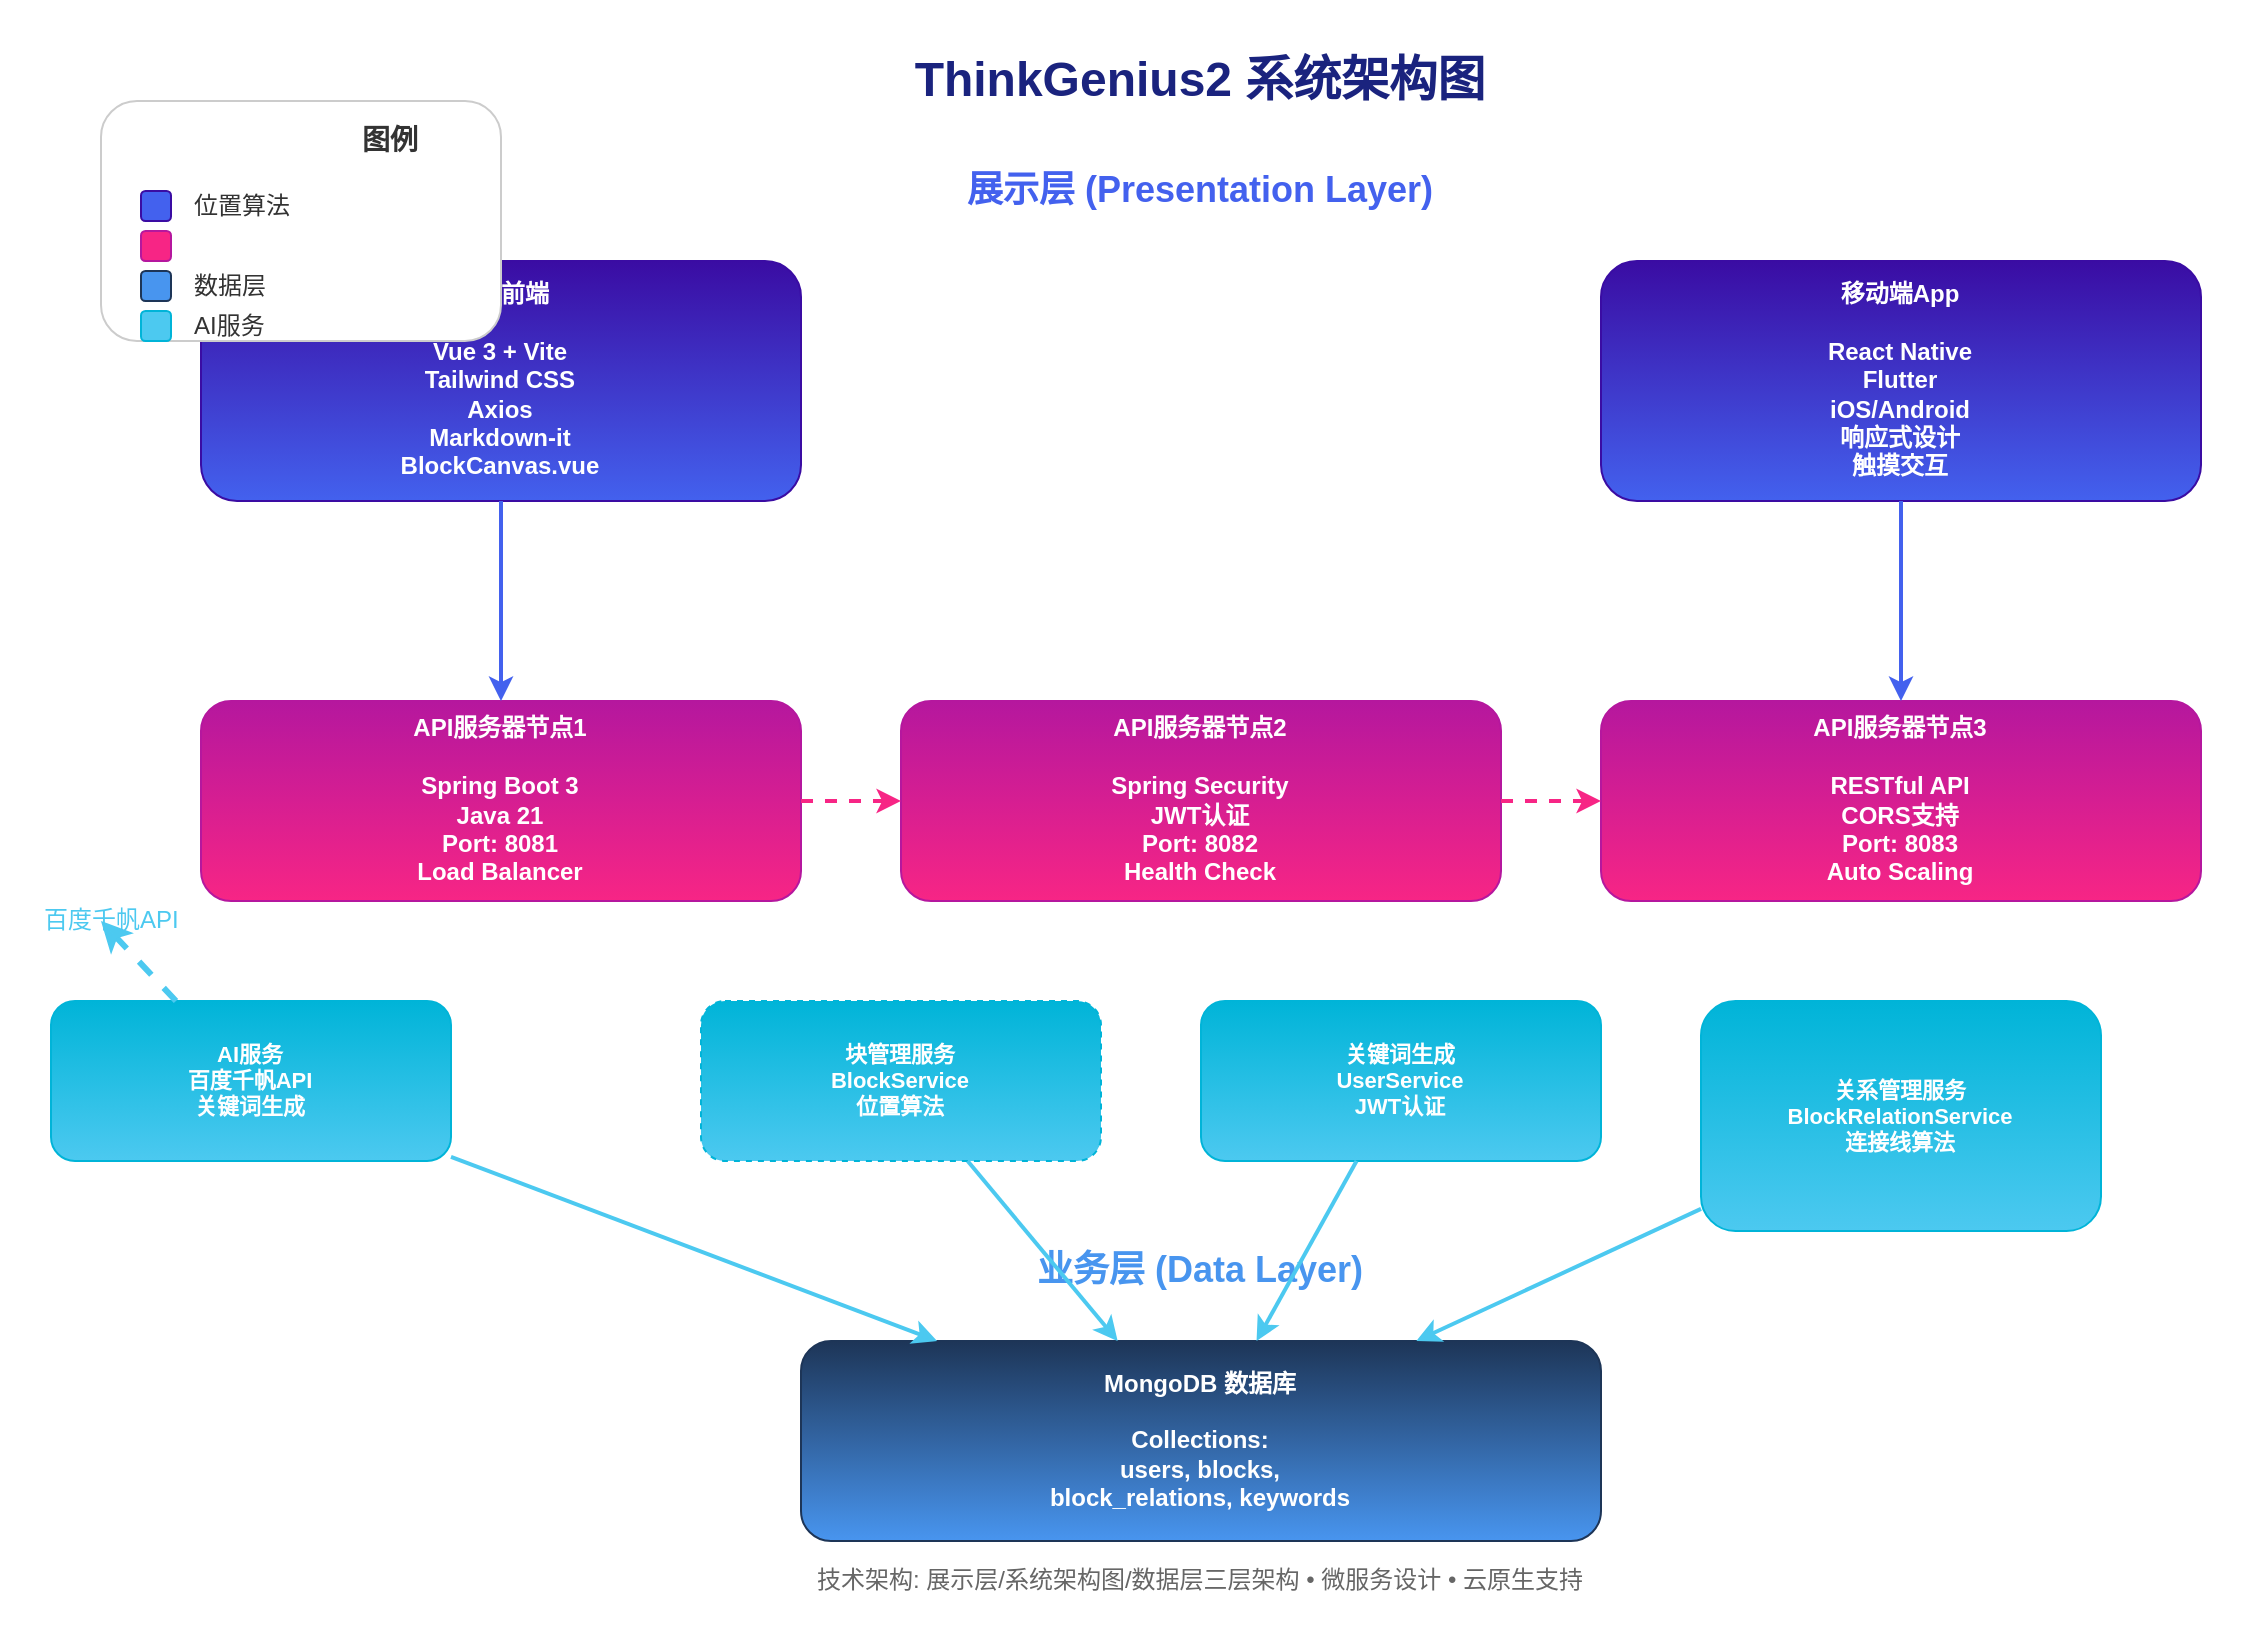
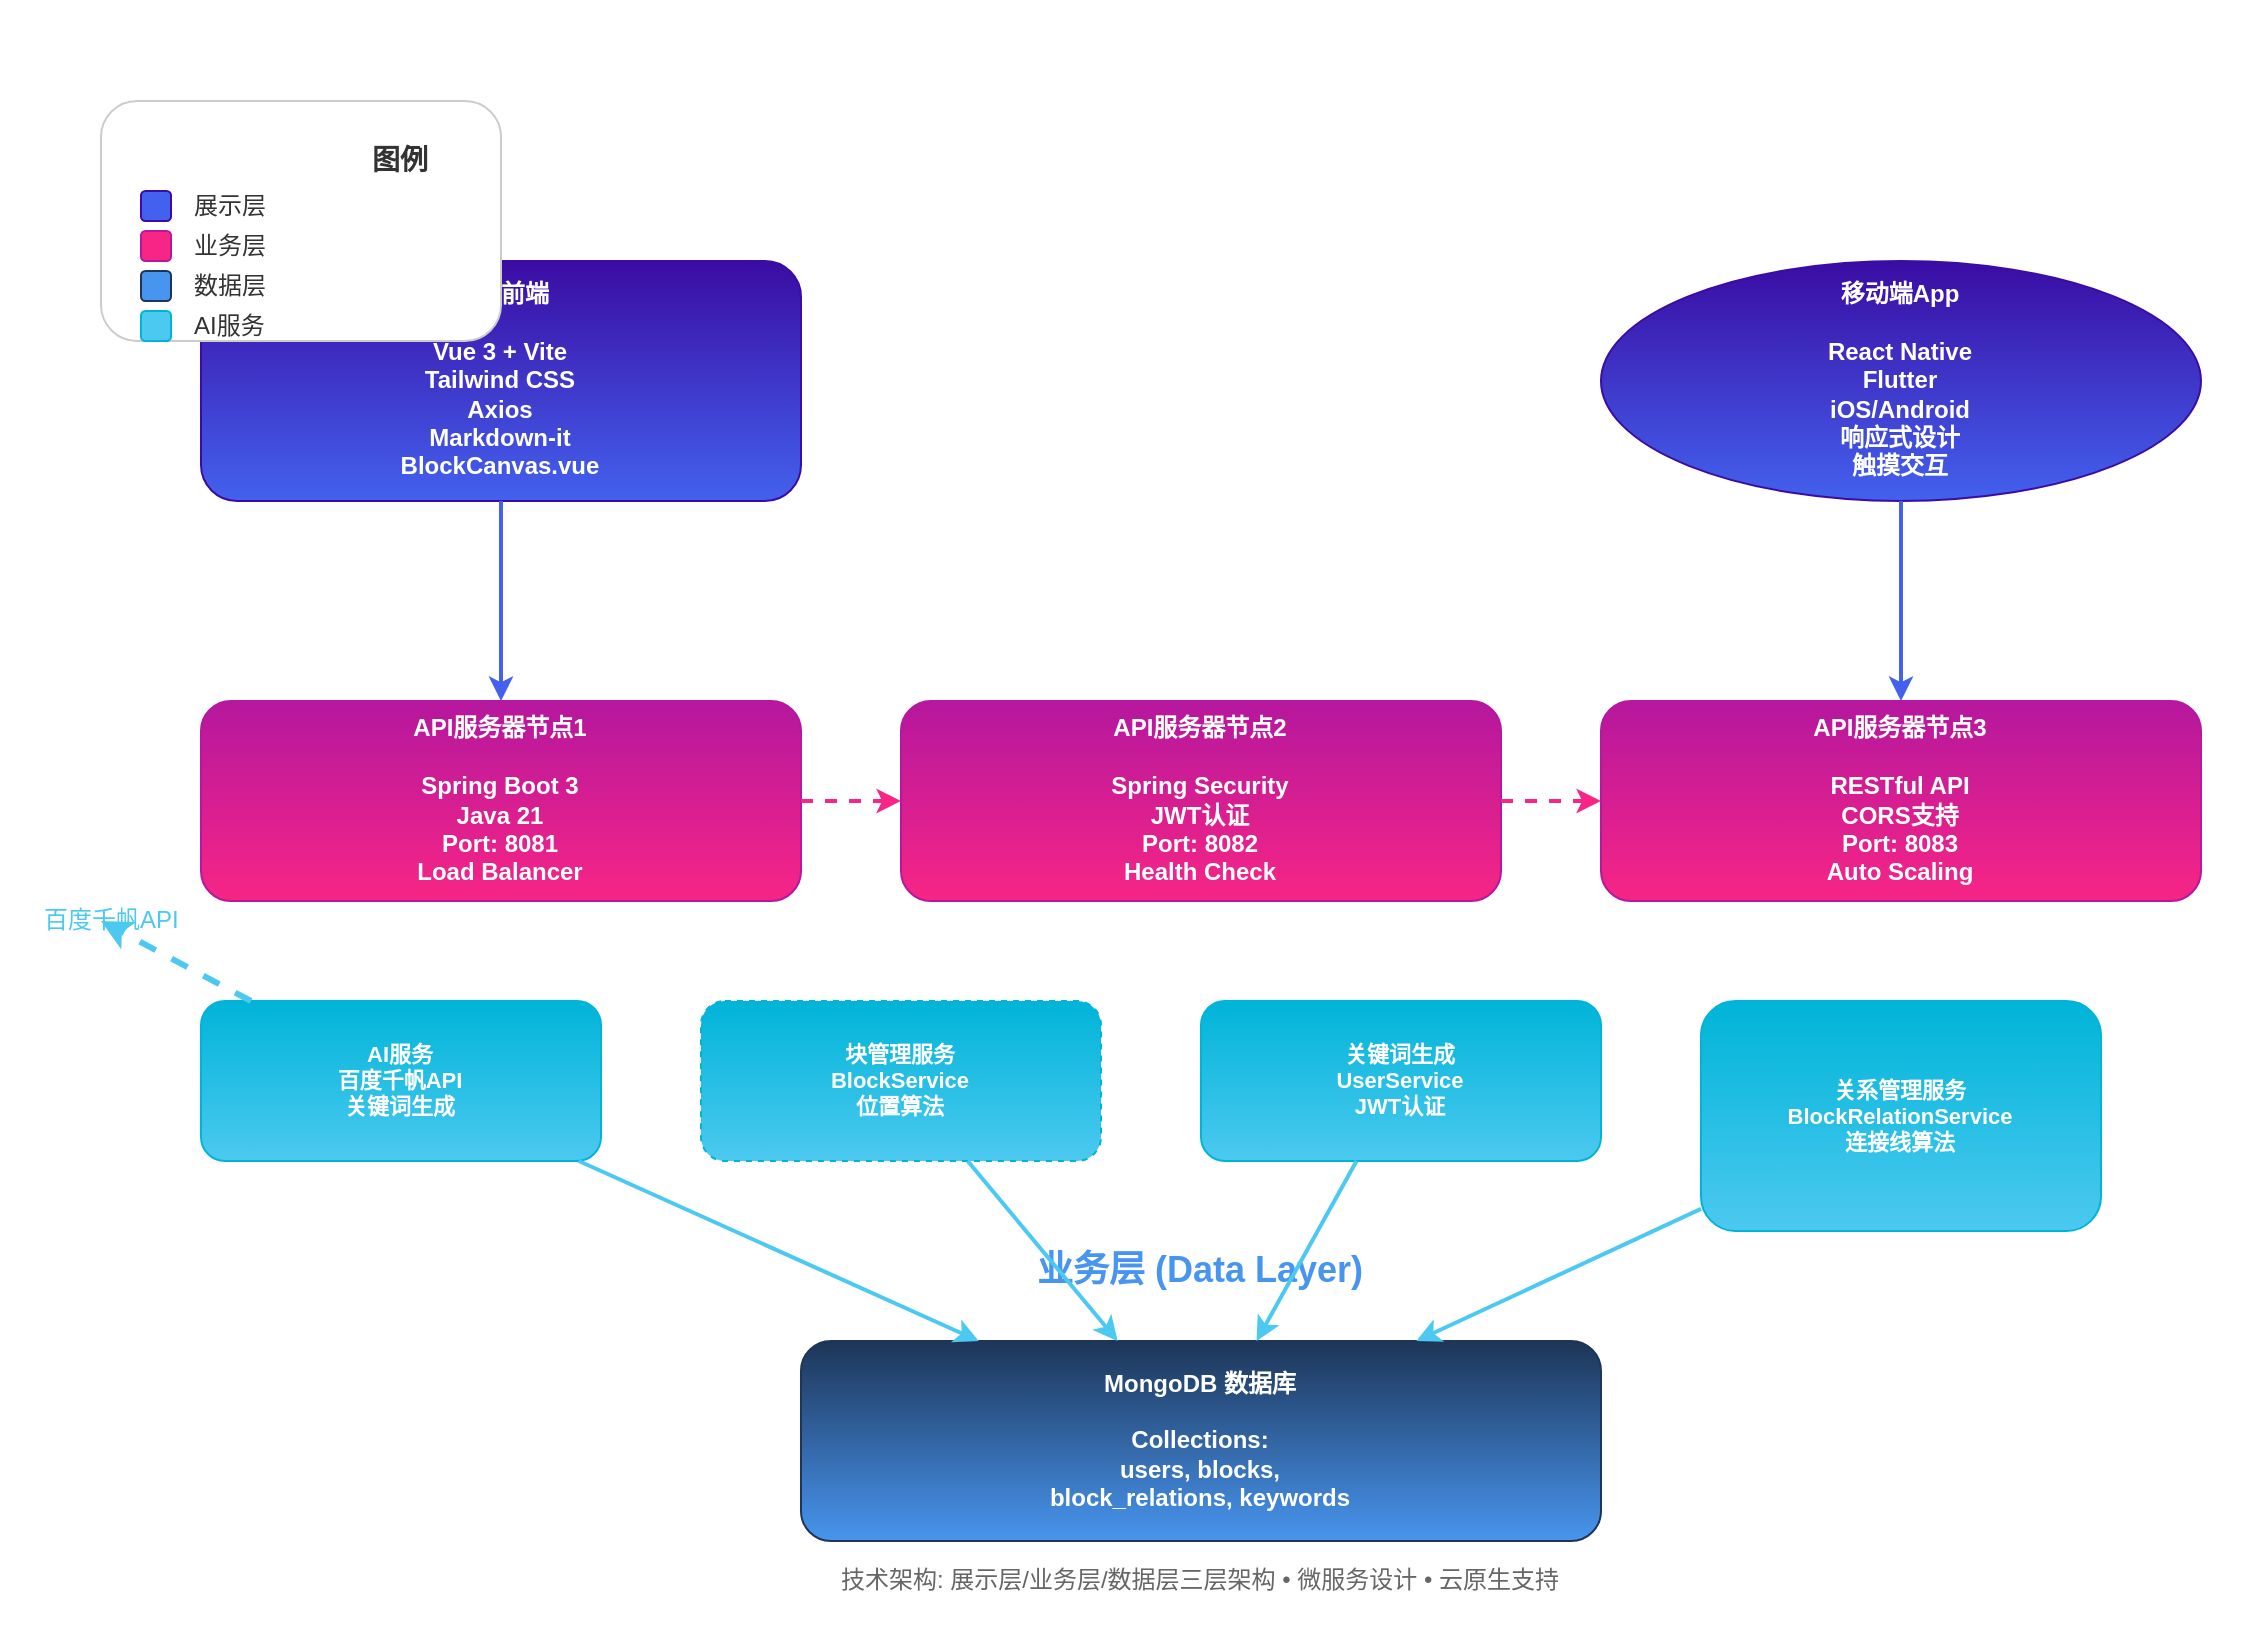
- <mxCell id="2" value="ThinkGenius2 系统架构图" style="text;html=1;strokeColor=none;fillColor=none;align=center;verticalAlign=middle;whiteSpace=wrap;rounded=0;fontSize=24;fontStyle=1;fontColor=#1a237e;" vertex="1" parent="1"><mxGeometry x="400" y="20" width="400" height="40" as="geometry" /></mxCell>
- <mxCell id="26" value="图例" style="text;html=1;strokeColor=none;fillColor=none;align=center;verticalAlign=middle;whiteSpace=wrap;rounded=0;fontSize=14;fontStyle=1;fontColor=#333333;" vertex="1" parent="1"><mxGeometry x="145" y="60" width="100" height="20" as="geometry" /></mxCell>
+ <mxCell id="26" value="图例" style="text;html=1;strokeColor=none;fillColor=none;align=center;verticalAlign=middle;whiteSpace=wrap;rounded=0;fontSize=14;fontStyle=1;fontColor=#333333;" vertex="1" parent="1"><mxGeometry x="150" y="70" width="100" height="20" as="geometry" /></mxCell>
- <mxCell id="3" value="展示层 (Presentation Layer)" style="text;html=1;strokeColor=none;fillColor=none;align=center;verticalAlign=middle;whiteSpace=wrap;rounded=0;fontSize=18;fontStyle=1;fontColor=#4361ee;" vertex="1" parent="1"><mxGeometry x="450" y="80" width="300" height="30" as="geometry" /></mxCell>
- <mxCell id="28" value="位置算法" style="text;html=1;strokeColor=none;fillColor=none;align=left;verticalAlign=middle;whiteSpace=wrap;rounded=0;fontSize=12;fontColor=#333333;" vertex="1" parent="1"><mxGeometry x="95" y="95" width="60" height="15" as="geometry" /></mxCell>
+ <mxCell id="28" value="展示层" style="text;html=1;strokeColor=none;fillColor=none;align=left;verticalAlign=middle;whiteSpace=wrap;rounded=0;fontSize=12;fontColor=#333333;" vertex="1" parent="1"><mxGeometry x="95" y="95" width="60" height="15" as="geometry" /></mxCell>
+ <mxCell id="30" value="业务层" style="text;html=1;strokeColor=none;fillColor=none;align=left;verticalAlign=middle;whiteSpace=wrap;rounded=0;fontSize=12;fontColor=#333333;" vertex="1" parent="1"><mxGeometry x="95" y="115" width="60" height="15" as="geometry" /></mxCell>
- <mxCell id="5" value="移动端App&#10;&#10;React Native&#10;Flutter&#10;iOS/Android&#10;响应式设计&#10;触摸交互" style="rounded=1;whiteSpace=wrap;html=1;fillColor=#4361ee;strokeColor=#3a0ca3;fontColor=#ffffff;fontSize=12;fontStyle=1;gradientColor=#3a0ca3;gradientDirection=north;" vertex="1" parent="1"><mxGeometry x="800" y="130" width="300" height="120" as="geometry" /></mxCell>
+ <mxCell id="5" value="移动端App&#10;&#10;React Native&#10;Flutter&#10;iOS/Android&#10;响应式设计&#10;触摸交互" style="ellipse;whiteSpace=wrap;html=1;fillColor=#4361ee;strokeColor=#3a0ca3;fontColor=#ffffff;fontSize=12;fontStyle=1;gradientColor=#3a0ca3;gradientDirection=north;" vertex="1" parent="1"><mxGeometry x="800" y="130" width="300" height="120" as="geometry" /></mxCell>
- <mxCell id="9" value="AI服务&#10;百度千帆API&#10;关键词生成" style="rounded=1;whiteSpace=wrap;html=1;fillColor=#4cc9f0;strokeColor=#00b4d8;fontColor=#ffffff;fontSize=11;fontStyle=1;gradientColor=#00b4d8;gradientDirection=north;" vertex="1" parent="1"><mxGeometry x="25" y="500" width="200" height="80" as="geometry" /></mxCell>
+ <mxCell id="9" value="AI服务&#10;百度千帆API&#10;关键词生成" style="rounded=1;whiteSpace=wrap;html=1;fillColor=#4cc9f0;strokeColor=#00b4d8;fontColor=#ffffff;fontSize=11;fontStyle=1;gradientColor=#00b4d8;gradientDirection=north;" vertex="1" parent="1"><mxGeometry x="100" y="500" width="200" height="80" as="geometry" /></mxCell>
- <mxCell id="35" value="技术架构: 展示层/系统架构图/数据层三层架构 • 微服务设计 • 云原生支持" style="text;html=1;strokeColor=none;fillColor=none;align=center;verticalAlign=middle;whiteSpace=wrap;rounded=0;fontSize=12;fontColor=#666666;" vertex="1" parent="1"><mxGeometry x="300" y="780" width="600" height="20" as="geometry" /></mxCell>
+ <mxCell id="35" value="技术架构: 展示层/业务层/数据层三层架构 • 微服务设计 • 云原生支持" style="text;html=1;strokeColor=none;fillColor=none;align=center;verticalAlign=middle;whiteSpace=wrap;rounded=0;fontSize=12;fontColor=#666666;" vertex="1" parent="1"><mxGeometry x="300" y="780" width="600" height="20" as="geometry" /></mxCell>
